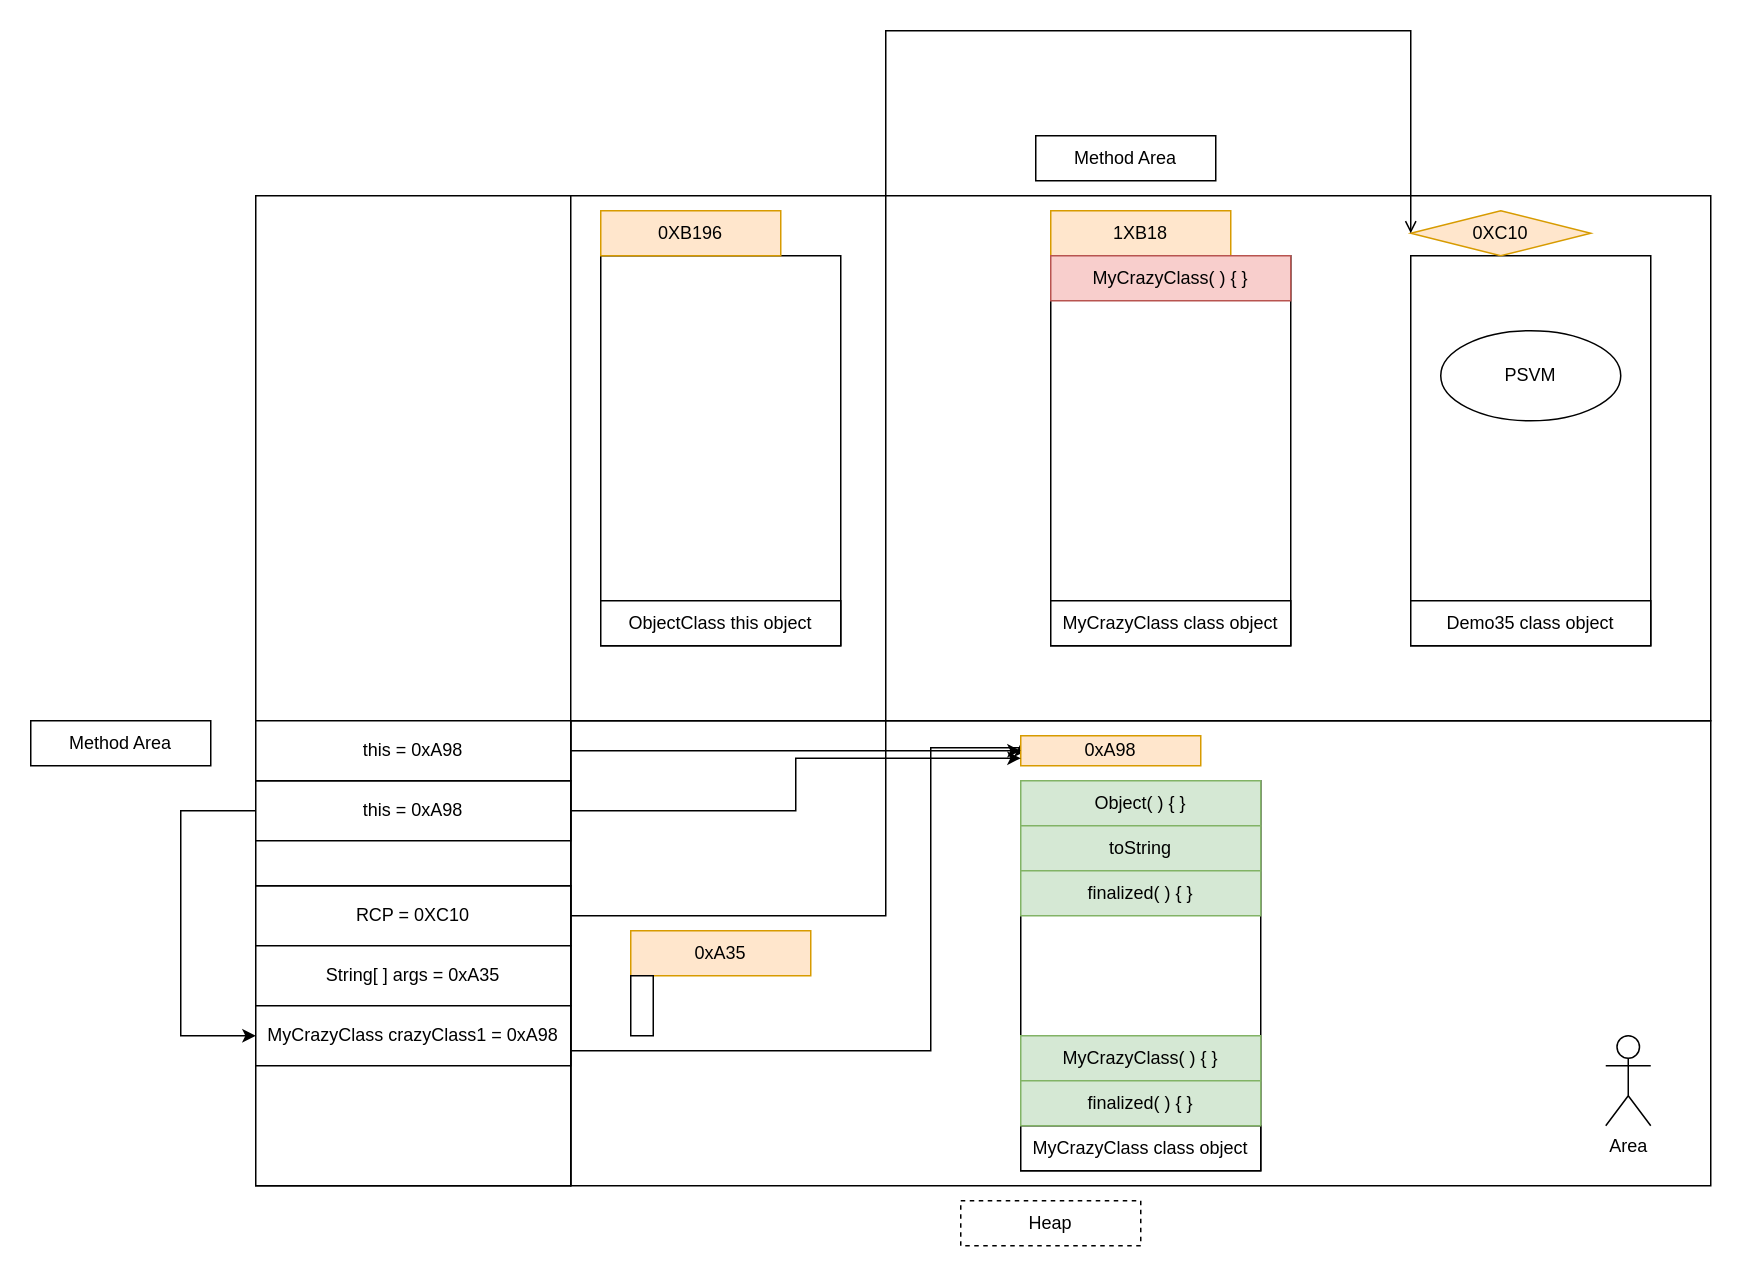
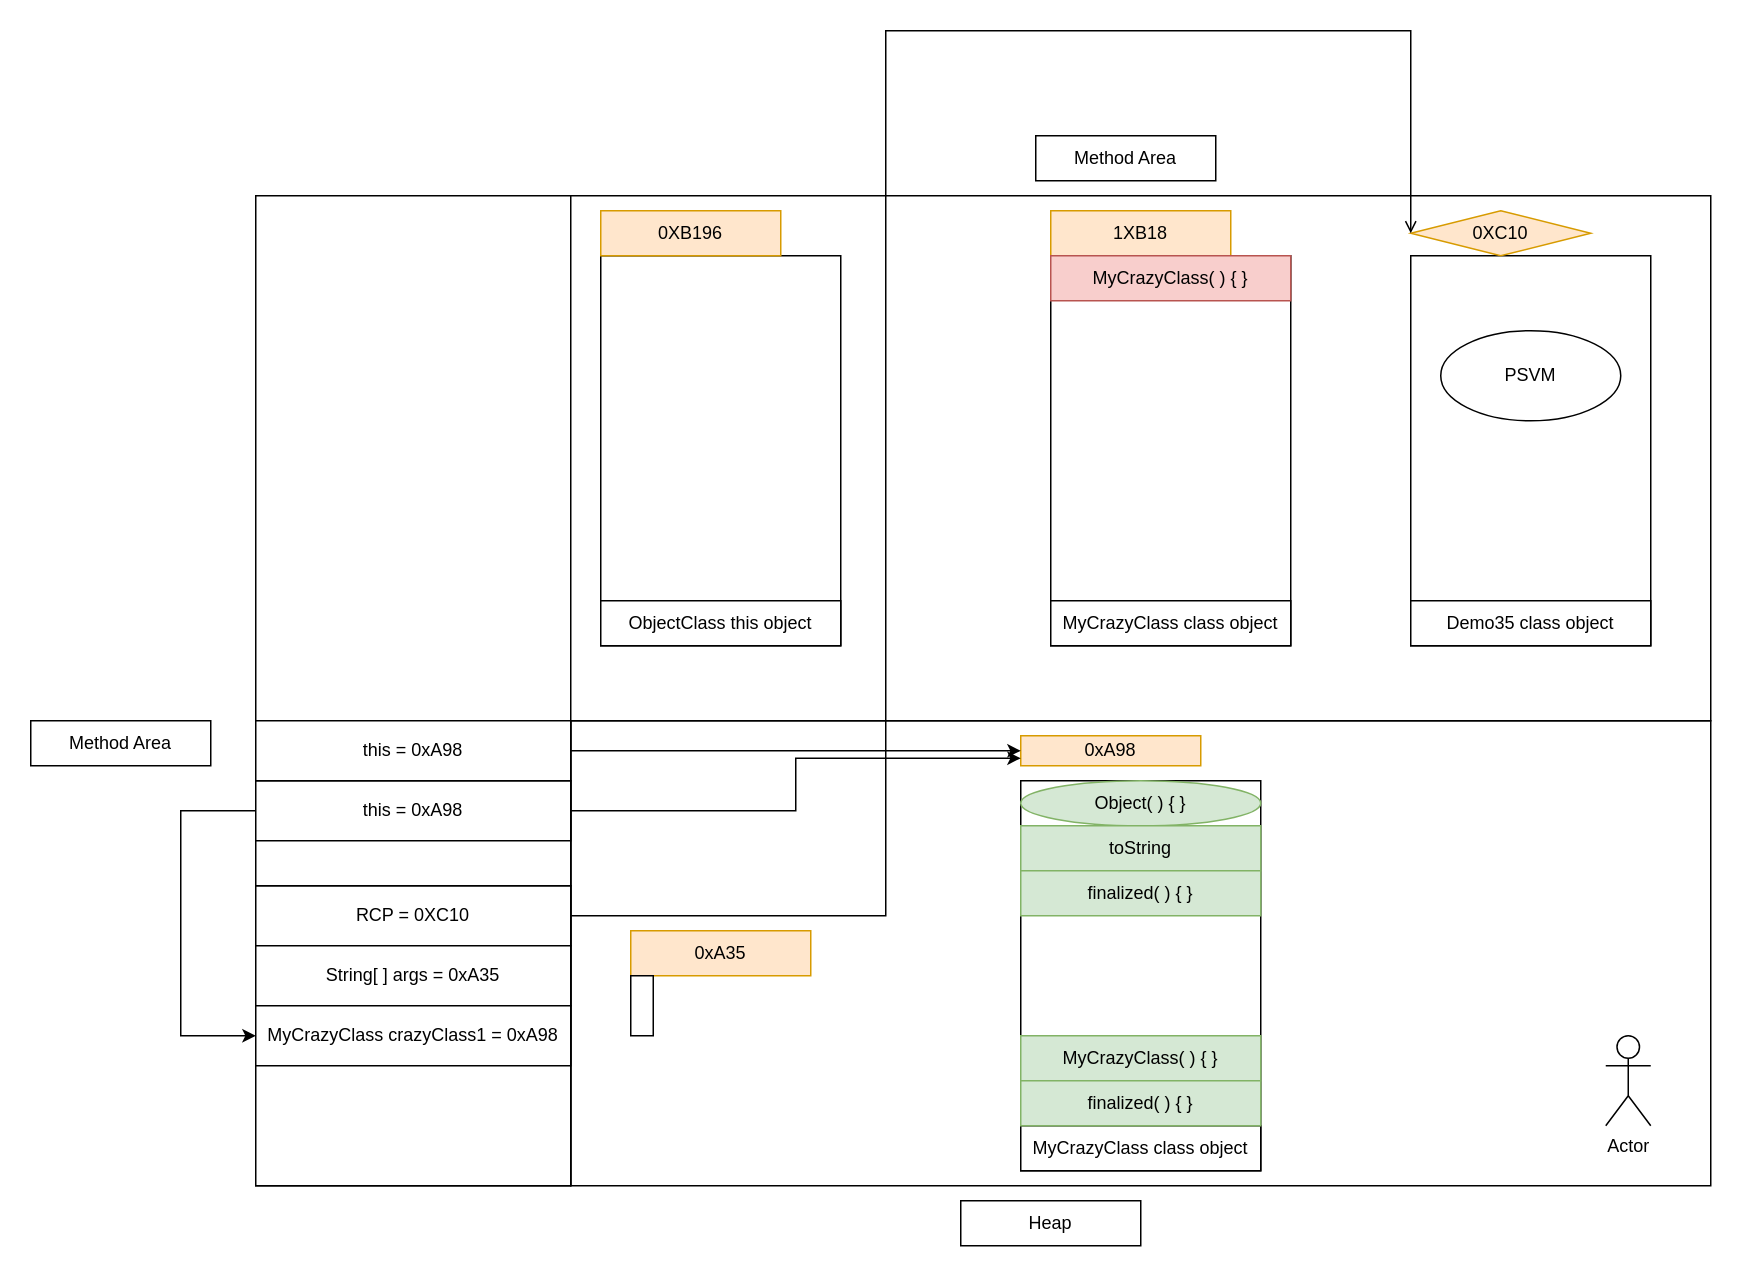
- <mxCell id="30" value="Object( ) { }" style="rounded=0;whiteSpace=wrap;html=1;fillColor=#d5e8d4;strokeColor=#82b366;" vertex="1" parent="1"><mxGeometry x="680" y="520" width="160" height="30" as="geometry" /></mxCell>
+ <mxCell id="30" value="Object( ) { }" style="ellipse;whiteSpace=wrap;html=1;fillColor=#d5e8d4;strokeColor=#82b366;" vertex="1" parent="1"><mxGeometry x="680" y="520" width="160" height="30" as="geometry" /></mxCell>
- <mxCell id="13" style="edgeStyle=orthogonalEdgeStyle;rounded=0;orthogonalLoop=1;jettySize=auto;html=1;entryX=0;entryY=0.25;entryDx=0;entryDy=0;" edge="1" parent="1" source="14" target="21"><mxGeometry relative="1" as="geometry"><Array as="points"><mxPoint x="620" y="700" /><mxPoint x="620" y="498" /></Array></mxGeometry></mxCell>
- <mxCell id="36" value="Area" style="shape=umlActor;verticalLabelPosition=bottom;verticalAlign=top;html=1;outlineConnect=0;" vertex="1" parent="1"><mxGeometry x="1070" y="690" width="30" height="60" as="geometry" /></mxCell>
+ <mxCell id="36" value="Actor" style="shape=umlActor;verticalLabelPosition=bottom;verticalAlign=top;html=1;outlineConnect=0;" vertex="1" parent="1"><mxGeometry x="1070" y="690" width="30" height="60" as="geometry" /></mxCell>
- <mxCell id="38" value="Heap" style="rounded=0;whiteSpace=wrap;html=1;dashed=1;" vertex="1" parent="1"><mxGeometry x="640" y="800" width="120" height="30" as="geometry" /></mxCell>
+ <mxCell id="38" value="Heap" style="rounded=0;whiteSpace=wrap;html=1;" vertex="1" parent="1"><mxGeometry x="640" y="800" width="120" height="30" as="geometry" /></mxCell>
